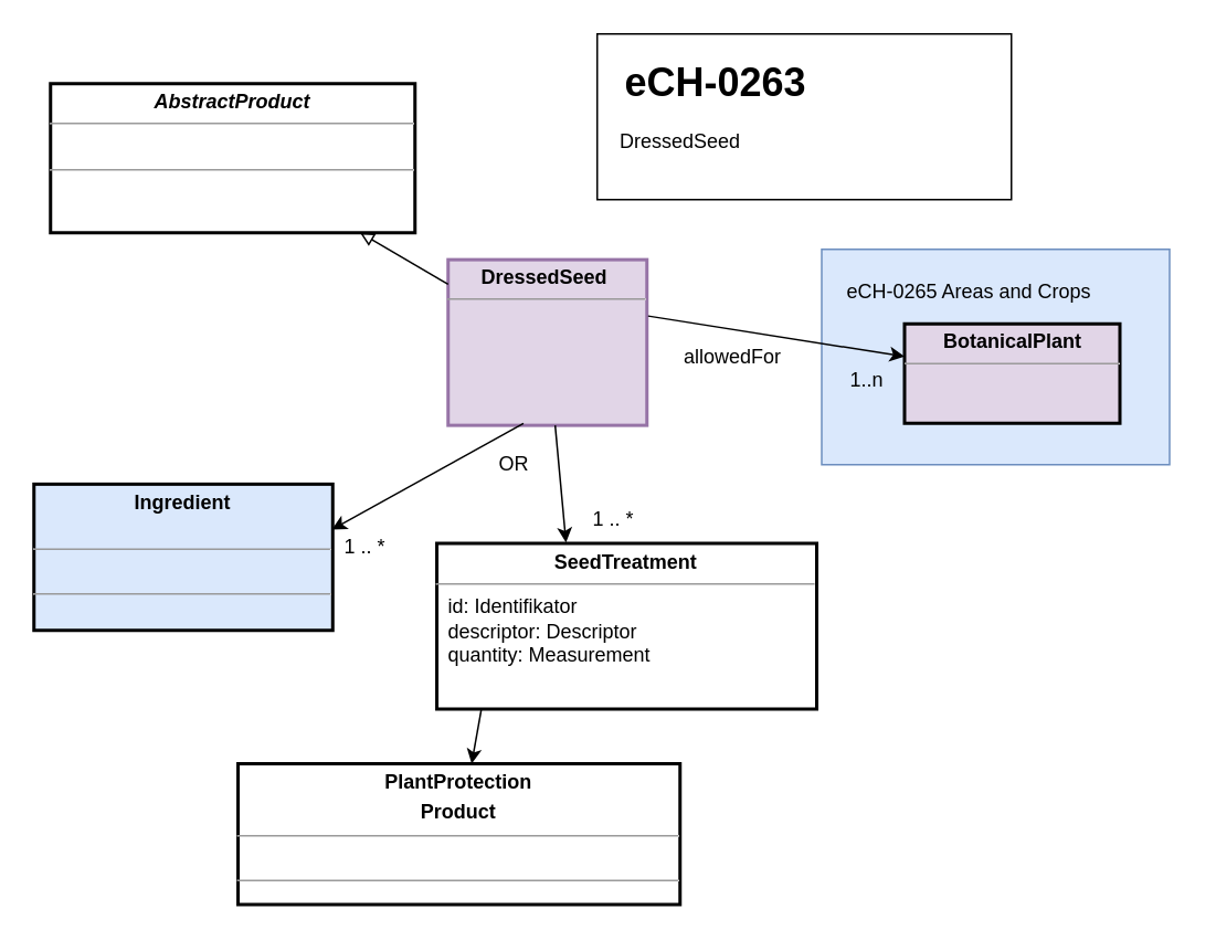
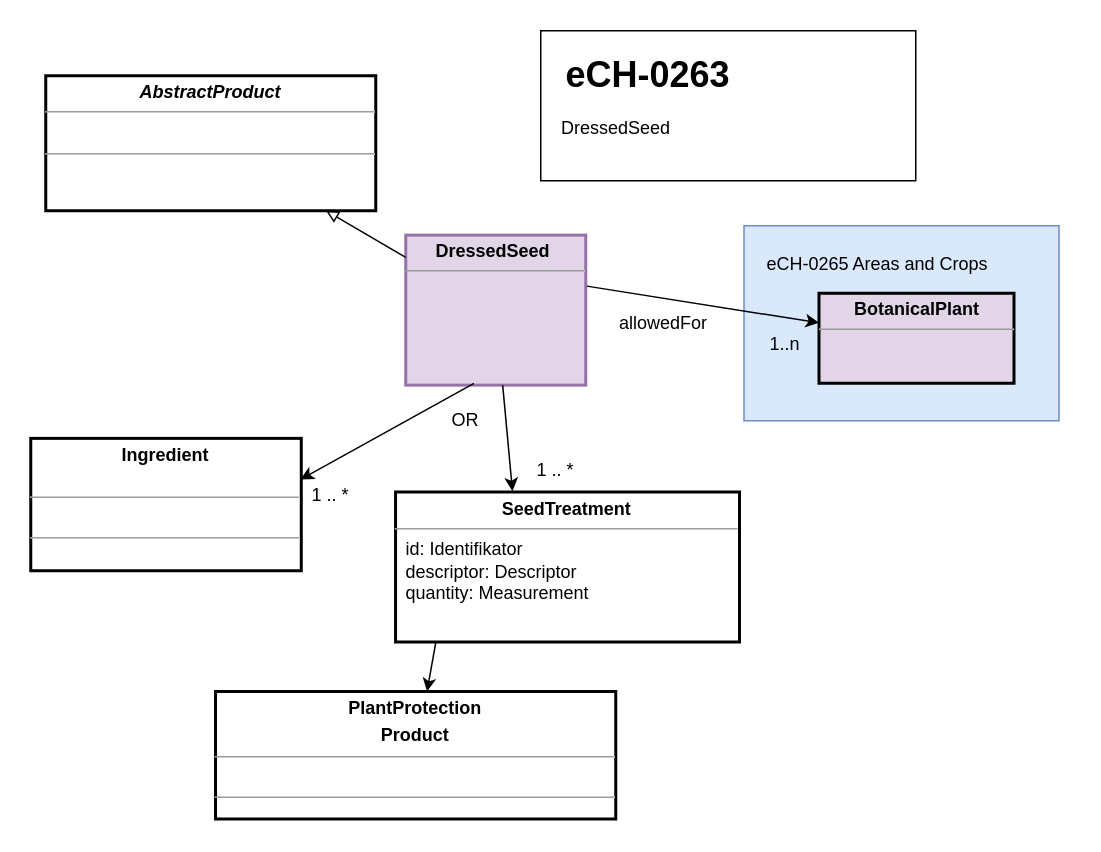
- <mxCell id="14" value="&lt;p style=&quot;margin:0px;margin-top:4px;text-align:center;&quot;&gt;&lt;b&gt;Ingredient&lt;/b&gt;&lt;/p&gt;&amp;nbsp;&lt;hr size=&quot;1&quot;&gt;&lt;p style=&quot;margin:0px;margin-left:4px;&quot;&gt;&amp;nbsp;&lt;br&gt;&lt;/p&gt;&lt;hr size=&quot;1&quot;&gt;&lt;p style=&quot;margin:0px;margin-left:4px;&quot;&gt;&lt;br&gt;&lt;/p&gt;" style="verticalAlign=top;align=left;overflow=fill;fontSize=12;fontFamily=Helvetica;html=1;sketch=0;strokeWidth=2;fillColor=#dae8fc;" parent="1" vertex="1"><mxGeometry x="20" y="291.75" width="180.35" height="88.25" as="geometry" /></mxCell>
+ <mxCell id="14" value="&lt;p style=&quot;margin:0px;margin-top:4px;text-align:center;&quot;&gt;&lt;b&gt;Ingredient&lt;/b&gt;&lt;/p&gt;&amp;nbsp;&lt;hr size=&quot;1&quot;&gt;&lt;p style=&quot;margin:0px;margin-left:4px;&quot;&gt;&amp;nbsp;&lt;br&gt;&lt;/p&gt;&lt;hr size=&quot;1&quot;&gt;&lt;p style=&quot;margin:0px;margin-left:4px;&quot;&gt;&lt;br&gt;&lt;/p&gt;" style="verticalAlign=top;align=left;overflow=fill;fontSize=12;fontFamily=Helvetica;html=1;sketch=0;strokeWidth=2;" parent="1" vertex="1"><mxGeometry x="20" y="291.75" width="180.35" height="88.25" as="geometry" /></mxCell>
